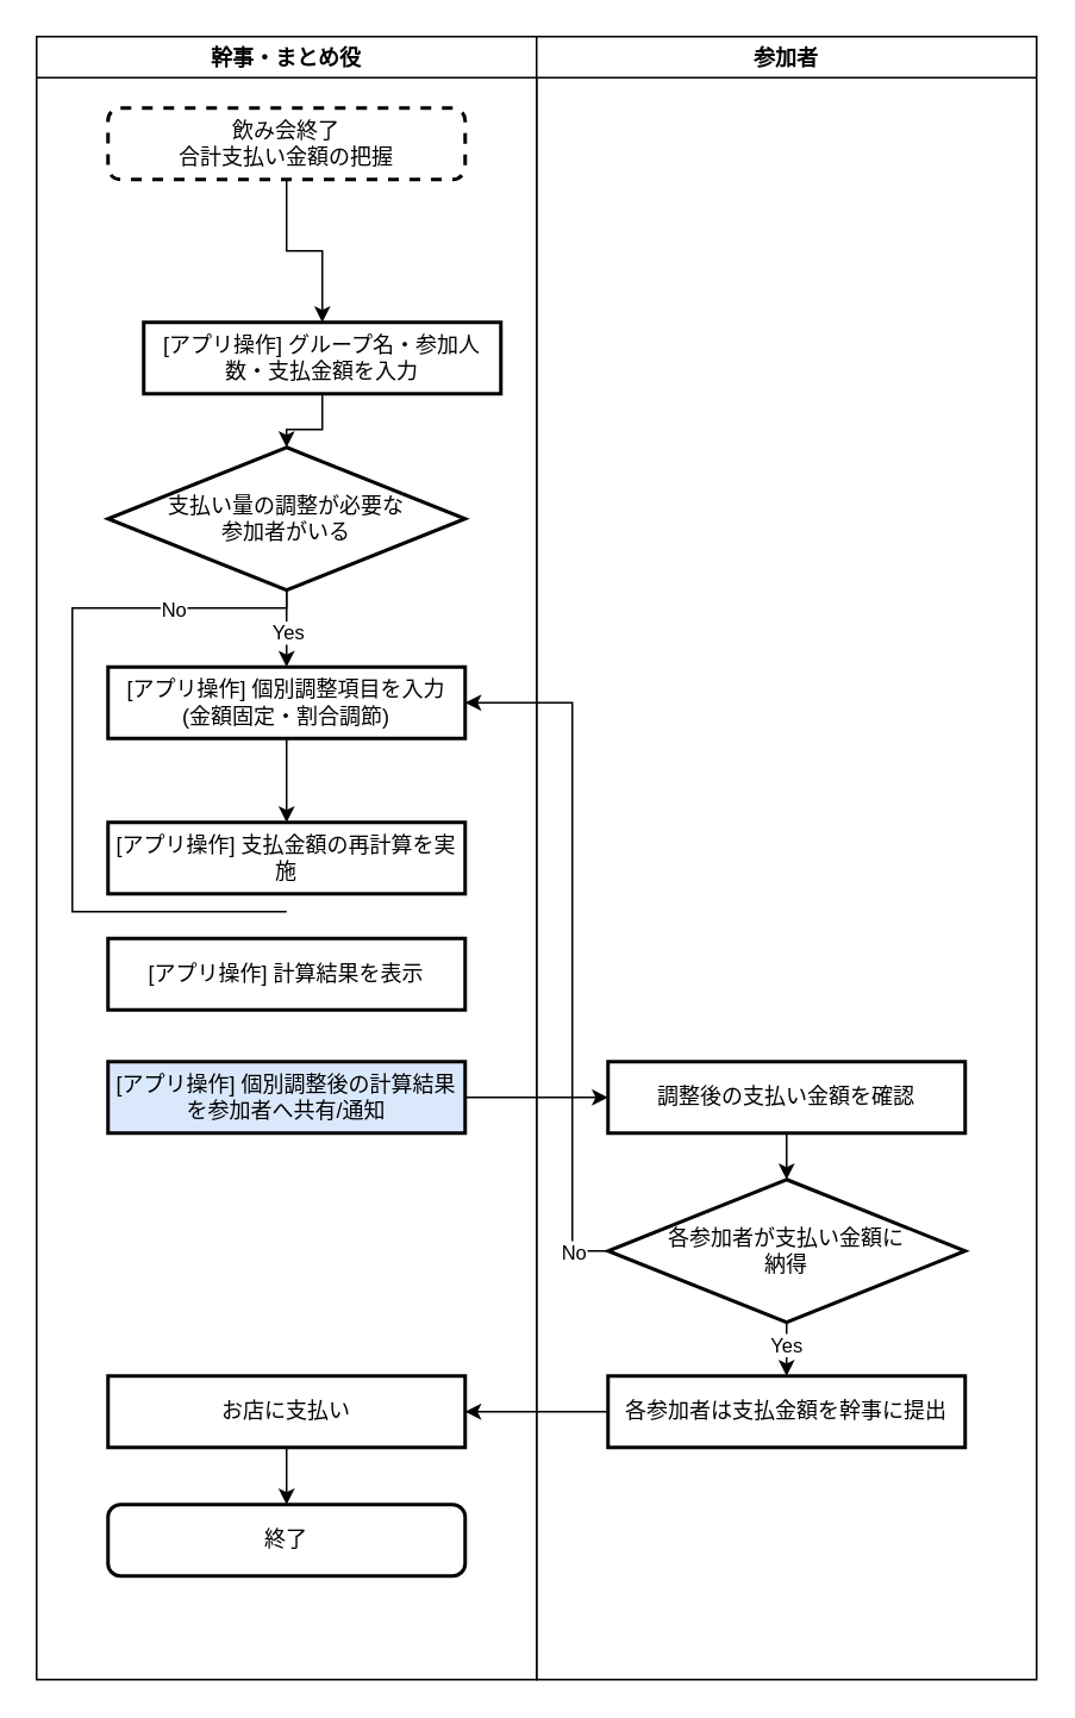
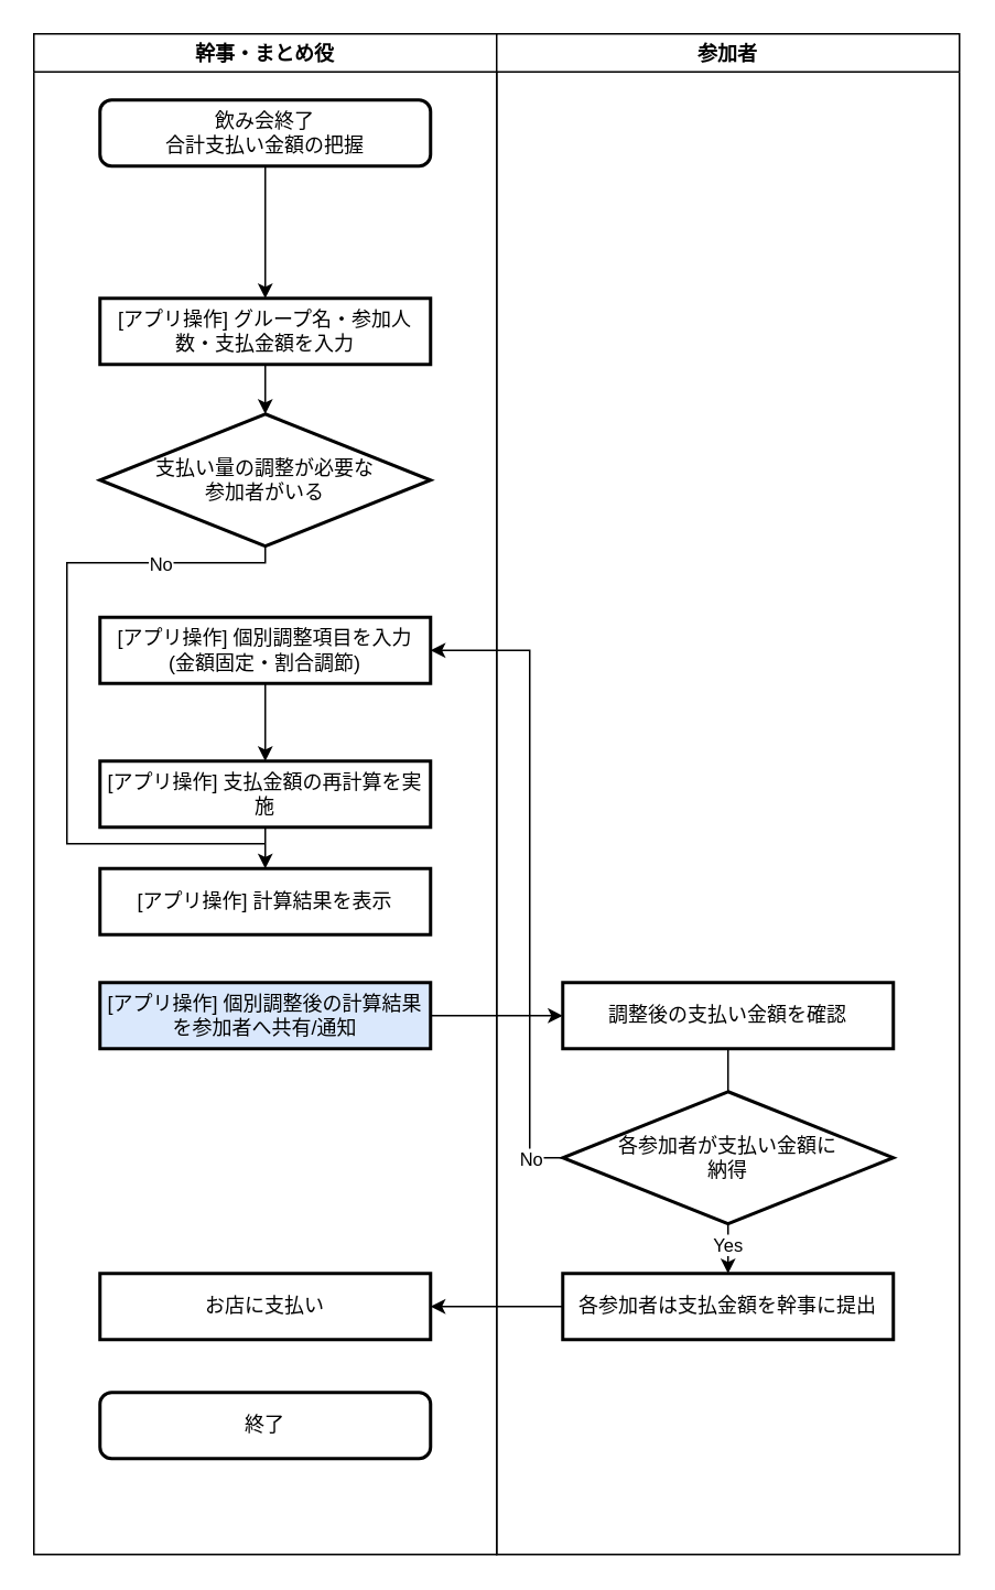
- <mxCell id="4" value="飲み会終了&lt;br&gt;合計支払い金額の把握" style="rounded=1;whiteSpace=wrap;html=1;absoluteArcSize=1;arcSize=14;strokeWidth=2;dashed=1;" parent="2" vertex="1"><mxGeometry x="40" y="40" width="200" height="40" as="geometry" /></mxCell>
+ <mxCell id="4" value="飲み会終了&lt;br&gt;合計支払い金額の把握" style="rounded=1;whiteSpace=wrap;html=1;absoluteArcSize=1;arcSize=14;strokeWidth=2;" parent="2" vertex="1"><mxGeometry x="40" y="40" width="200" height="40" as="geometry" /></mxCell>
- <mxCell id="6" value="[アプリ操作] グループ名・参加人数・支払金額を入力" style="rounded=0;whiteSpace=wrap;html=1;absoluteArcSize=1;arcSize=14;strokeWidth=2;" parent="2" vertex="1"><mxGeometry x="60" y="160" width="200" height="40" as="geometry" /></mxCell>
+ <mxCell id="6" value="[アプリ操作] グループ名・参加人数・支払金額を入力" style="rounded=0;whiteSpace=wrap;html=1;absoluteArcSize=1;arcSize=14;strokeWidth=2;" parent="2" vertex="1"><mxGeometry x="40" y="160" width="200" height="40" as="geometry" /></mxCell>
- <mxCell id="16" value="" style="edgeStyle=orthogonalEdgeStyle;rounded=0;orthogonalLoop=1;jettySize=auto;html=1;" parent="2" source="9" target="15" edge="1"><mxGeometry relative="1" as="geometry" /></mxCell>
- <mxCell id="17" value="Yes" style="edgeLabel;html=1;align=center;verticalAlign=middle;resizable=0;points=[];" parent="16" vertex="1" connectable="0"><mxGeometry x="0.084" relative="1" as="geometry"><mxPoint as="offset" /></mxGeometry></mxCell>
+ <mxCell id="19" value="" style="edgeStyle=orthogonalEdgeStyle;rounded=0;orthogonalLoop=1;jettySize=auto;html=1;entryX=0.5;entryY=0;entryDx=0;entryDy=0;" parent="2" source="18" target="10" edge="1"><mxGeometry relative="1" as="geometry"><mxPoint x="140" y="510" as="targetPoint" /></mxGeometry></mxCell>
- <mxCell id="23" value="" style="edgeStyle=orthogonalEdgeStyle;rounded=0;orthogonalLoop=1;jettySize=auto;html=1;" edge="1" parent="22" source="24" target="27"><mxGeometry relative="1" as="geometry" /></mxCell>
+ <mxCell id="23" value="" style="edgeStyle=orthogonalEdgeStyle;rounded=0;orthogonalLoop=1;jettySize=auto;html=1;endArrow=none;" edge="1" parent="22" source="24" target="27"><mxGeometry relative="1" as="geometry" /></mxCell>
- <mxCell id="11" value="" style="edgeStyle=orthogonalEdgeStyle;rounded=0;orthogonalLoop=1;jettySize=auto;html=1;" parent="2" source="12" target="13" edge="1"><mxGeometry relative="1" as="geometry" /></mxCell>
